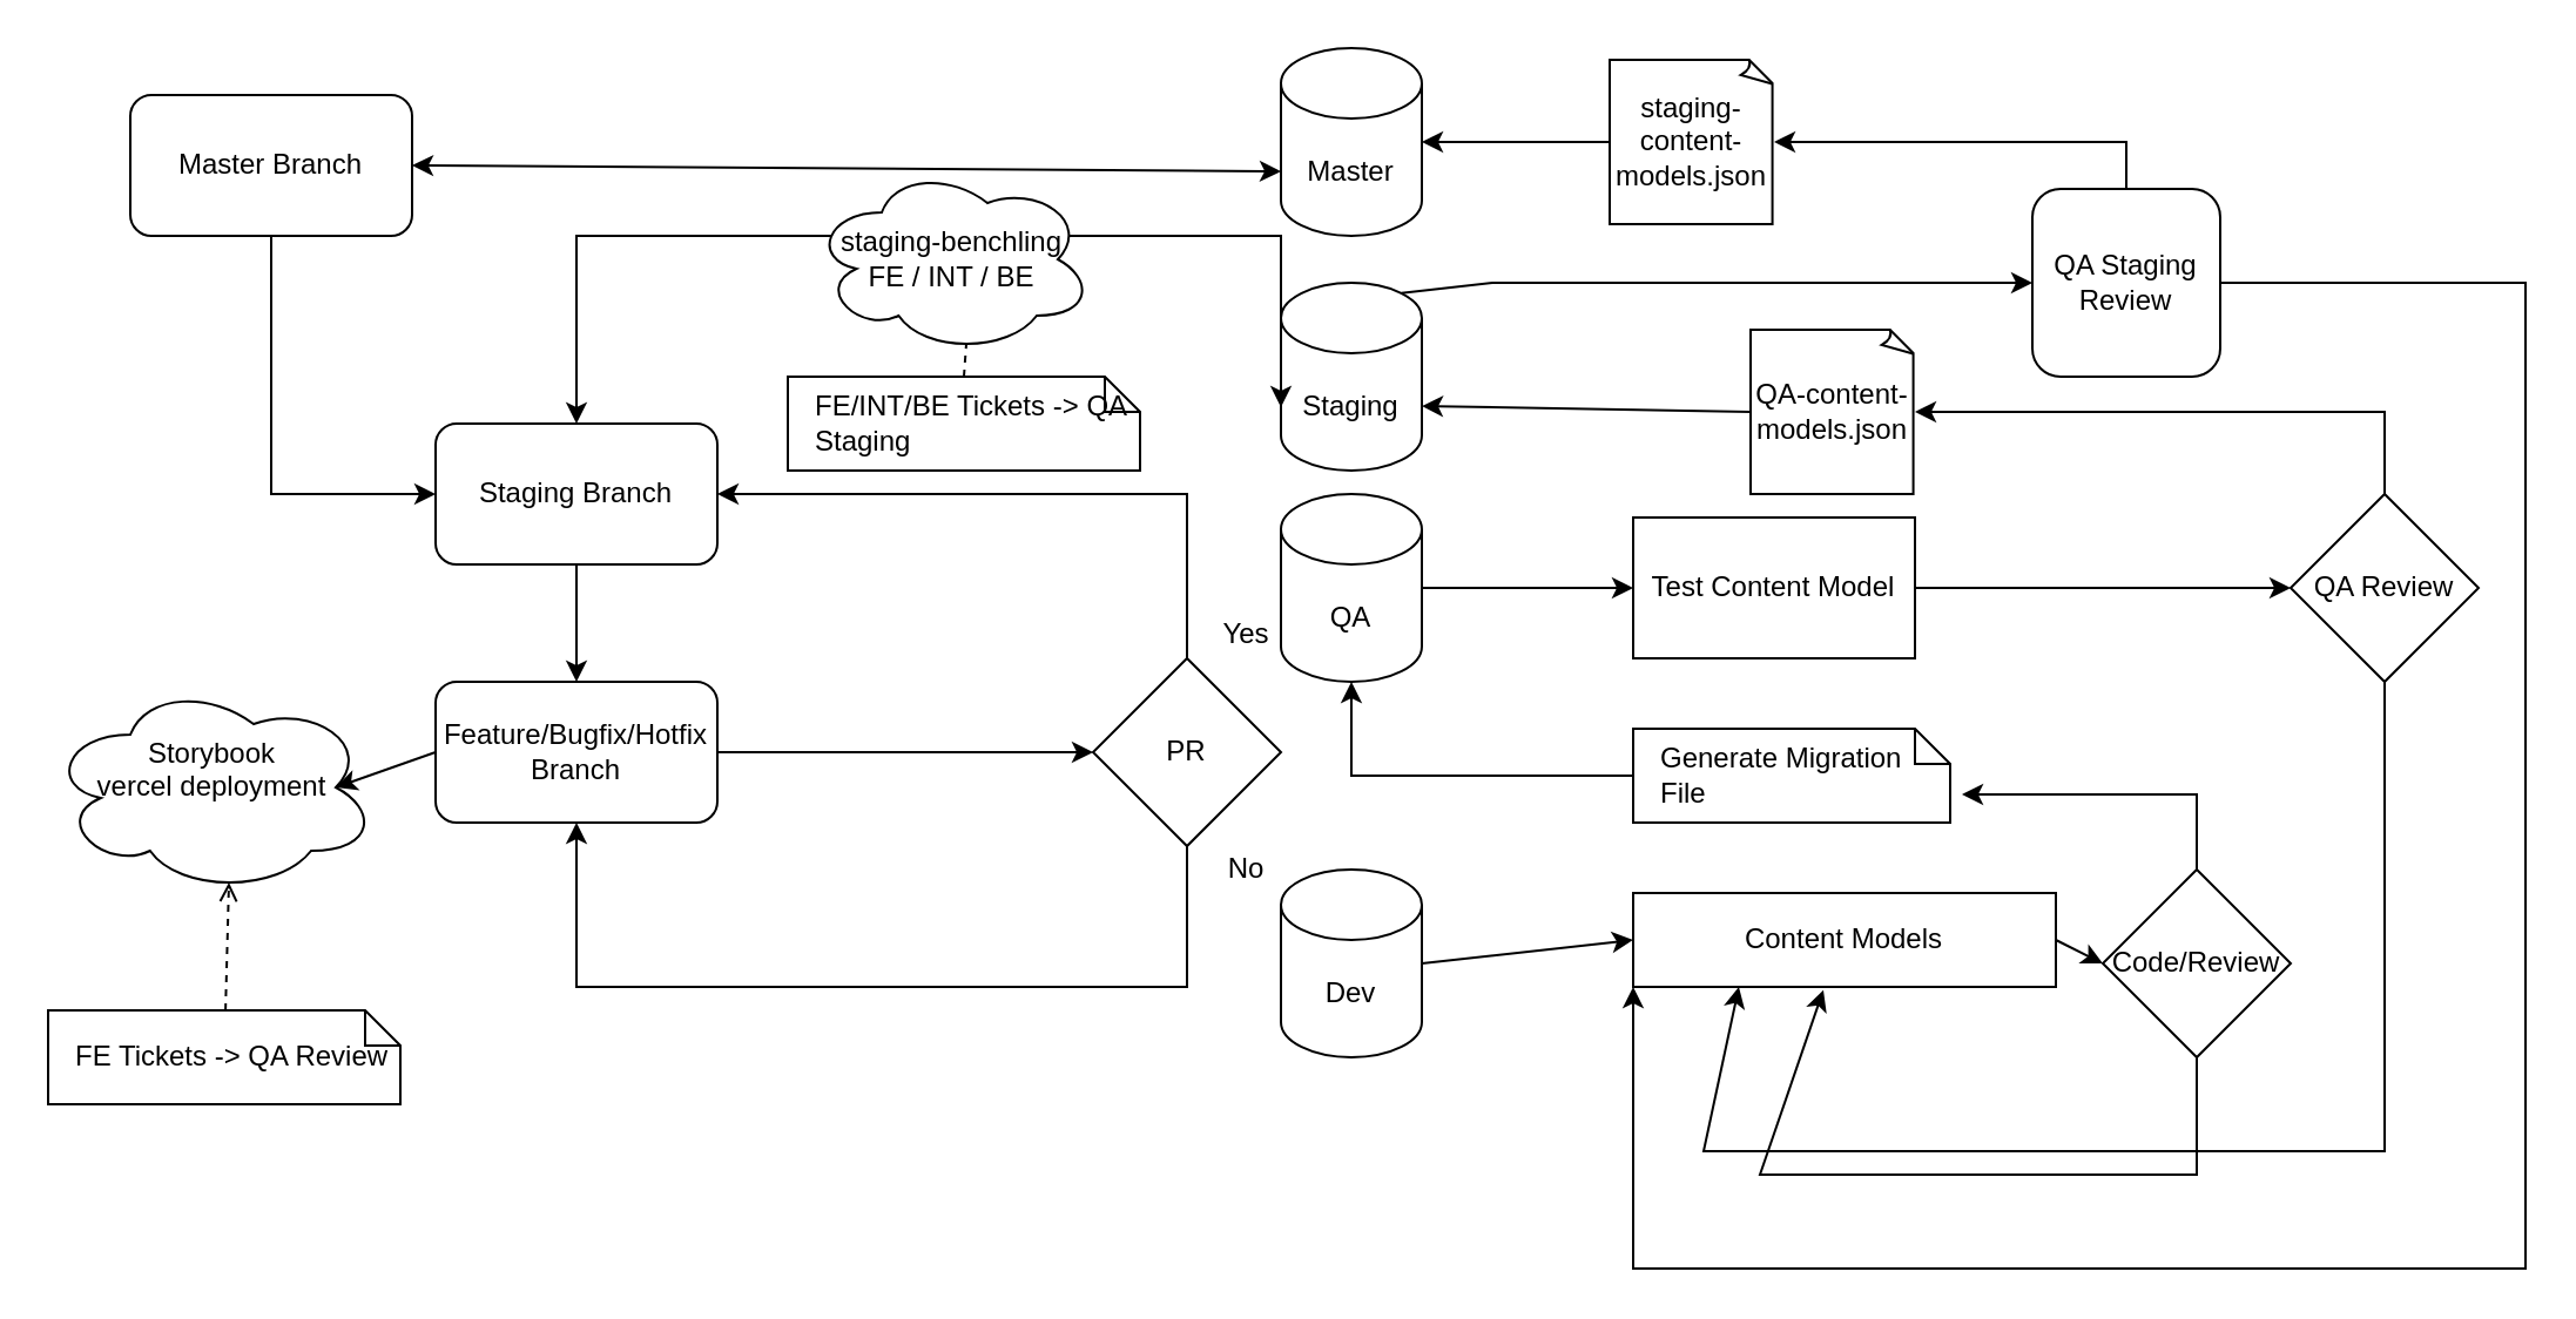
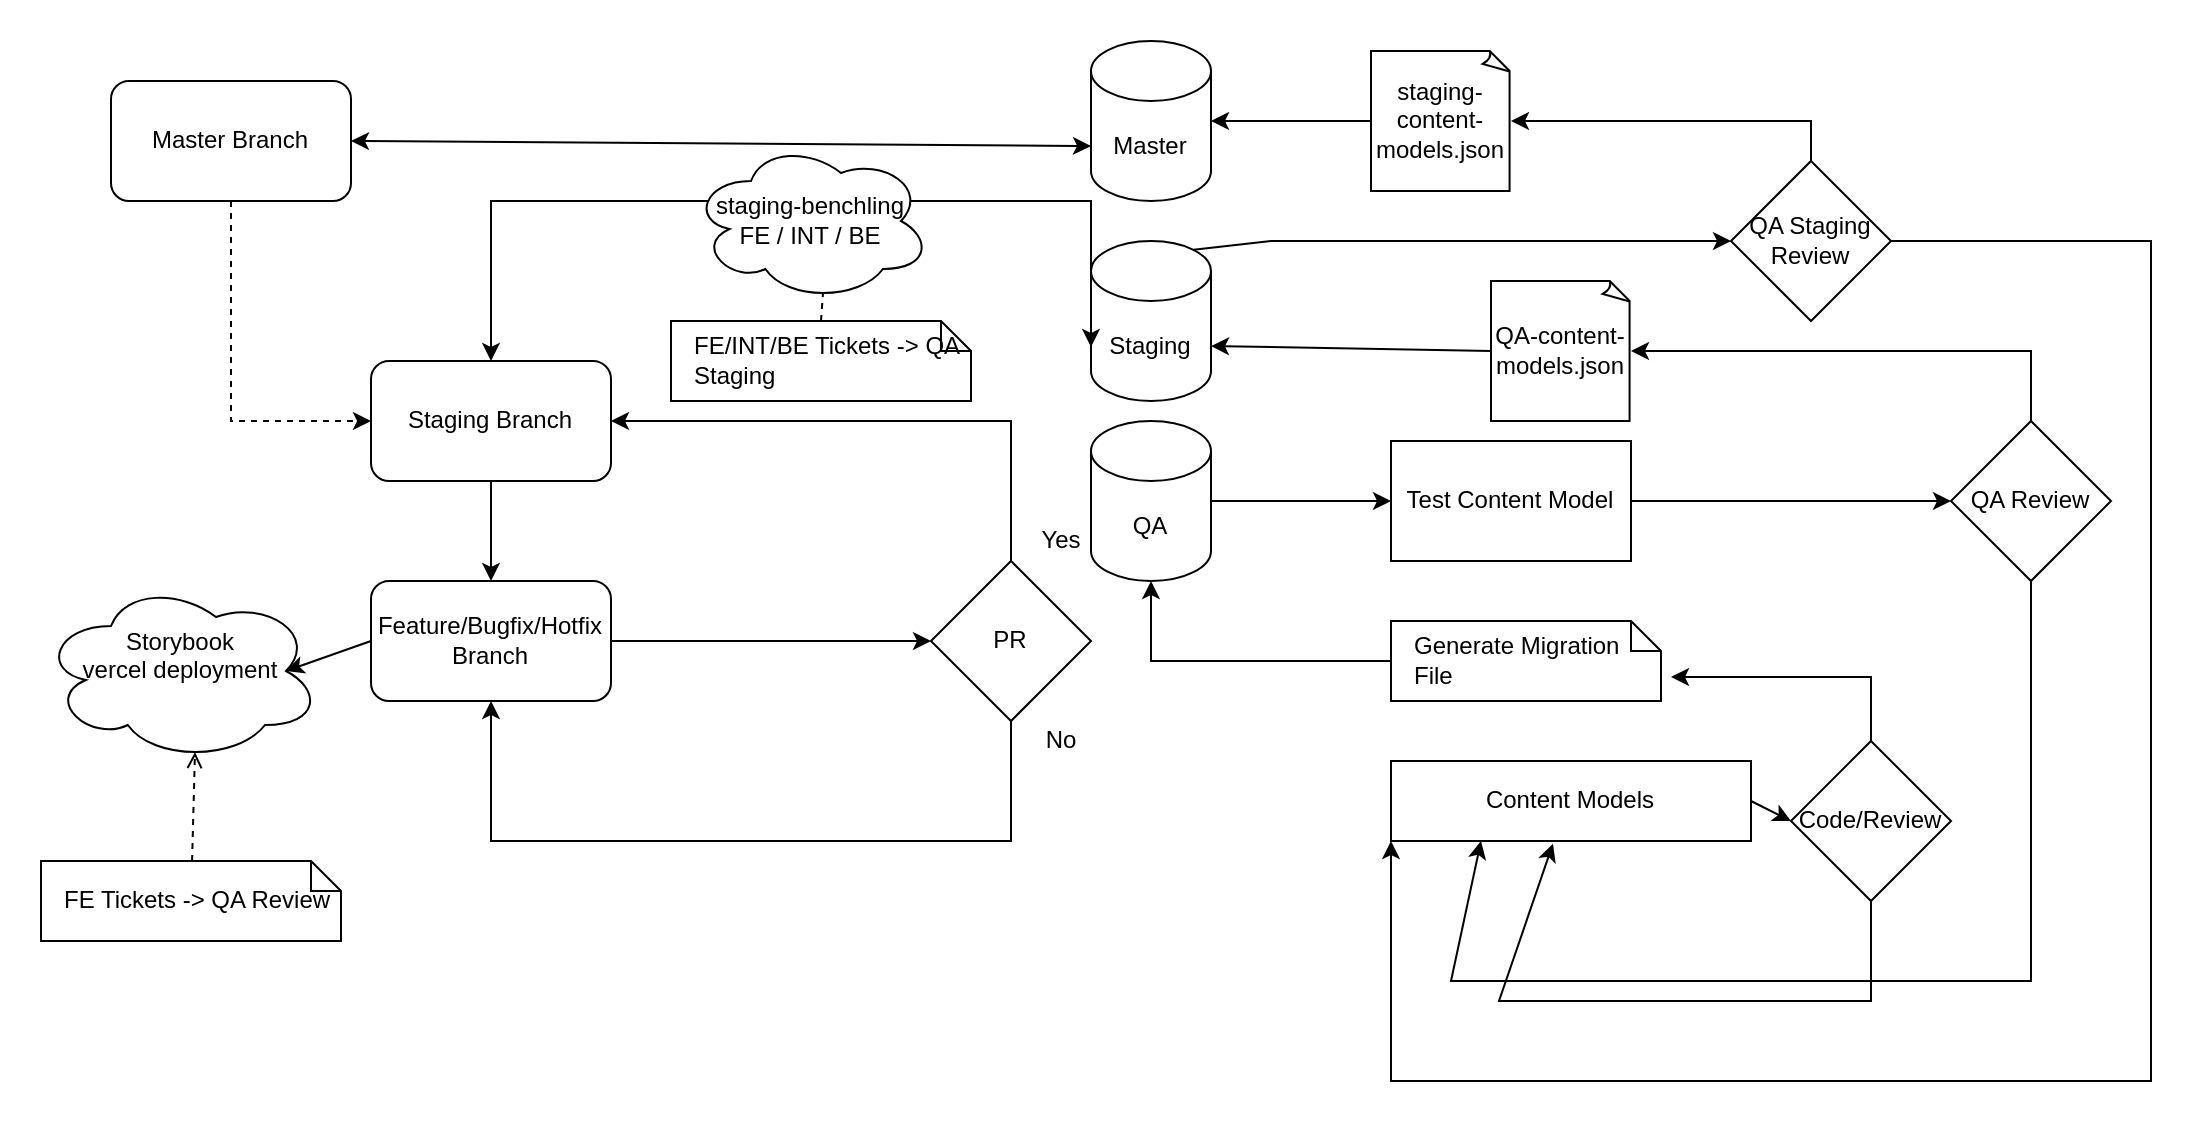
- <mxCell id="34" value="QA Staging Review" style="whiteSpace=wrap;html=1;rounded=1;" vertex="1" parent="1"><mxGeometry x="865" y="80" width="80" height="80" as="geometry" /></mxCell>
+ <mxCell id="34" value="QA Staging Review" style="rhombus;whiteSpace=wrap;html=1;" vertex="1" parent="1"><mxGeometry x="865" y="80" width="80" height="80" as="geometry" /></mxCell>
- <mxCell id="4" value="" style="endArrow=classic;html=1;rounded=0;entryX=0;entryY=0.5;entryDx=0;entryDy=0;exitX=0.5;exitY=1;exitDx=0;exitDy=0;" edge="1" parent="1" source="2" target="3"><mxGeometry width="50" height="50" relative="1" as="geometry"><mxPoint x="65" y="40" as="sourcePoint" /><mxPoint x="115" y="-10" as="targetPoint" /><Array as="points"><mxPoint x="115" y="210" /></Array></mxGeometry></mxCell>
+ <mxCell id="4" value="" style="endArrow=classic;html=1;rounded=0;entryX=0;entryY=0.5;entryDx=0;entryDy=0;exitX=0.5;exitY=1;exitDx=0;exitDy=0;dashed=1;" edge="1" parent="1" source="2" target="3"><mxGeometry width="50" height="50" relative="1" as="geometry"><mxPoint x="65" y="40" as="sourcePoint" /><mxPoint x="115" y="-10" as="targetPoint" /><Array as="points"><mxPoint x="115" y="210" /></Array></mxGeometry></mxCell>
- <mxCell id="22" value="" style="endArrow=classic;html=1;rounded=0;exitX=1;exitY=0.5;exitDx=0;exitDy=0;exitPerimeter=0;entryX=0;entryY=0.5;entryDx=0;entryDy=0;" edge="1" parent="1" source="16" target="21"><mxGeometry width="50" height="50" relative="1" as="geometry"><mxPoint x="615" y="410" as="sourcePoint" /><mxPoint x="665" y="360" as="targetPoint" /></mxGeometry></mxCell>
- <mxCell id="16" value="Dev" style="shape=cylinder3;whiteSpace=wrap;html=1;boundedLbl=1;backgroundOutline=1;size=15;" vertex="1" parent="1"><mxGeometry x="545" y="370" width="60" height="80" as="geometry" /></mxCell>
